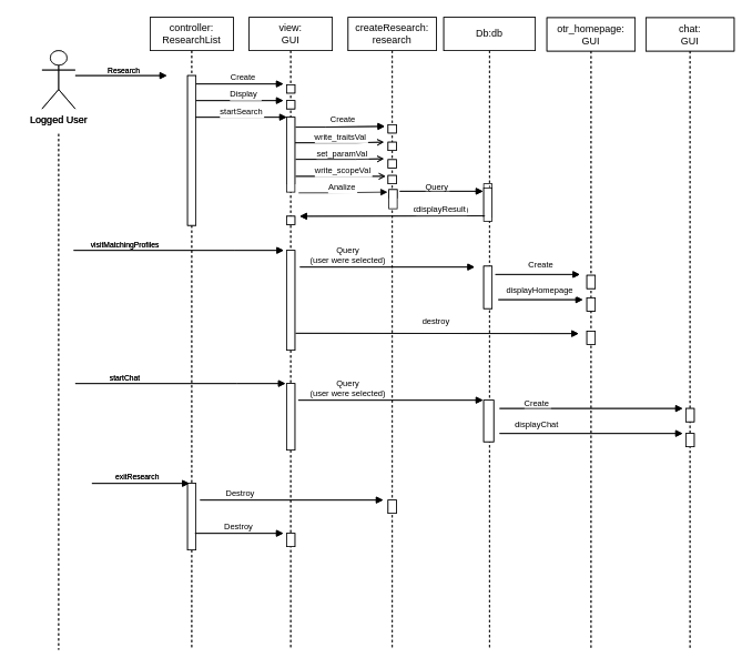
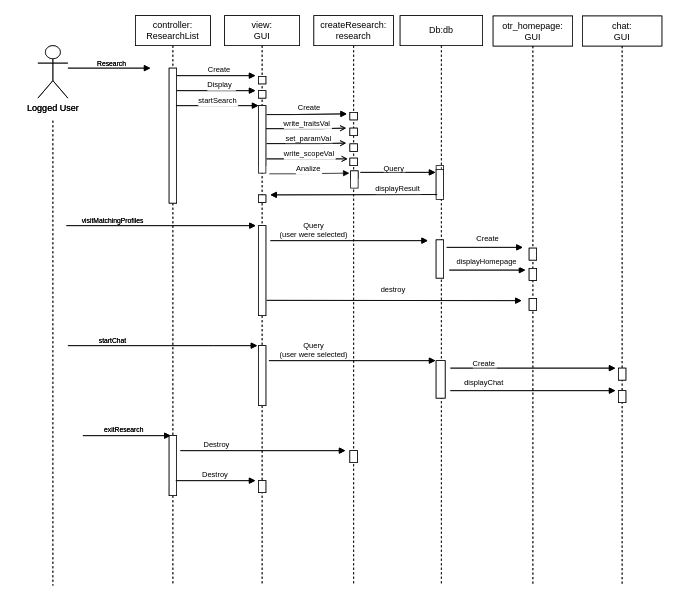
- <mxCell id="62" value="displayResult()" style="text;align=center;fontStyle=0;verticalAlign=middle;spacingLeft=3;spacingRight=3;strokeColor=none;rotatable=0;points=[[0,0.5],[1,0.5]];portConstraint=eastwest;labelBackgroundColor=default;fontSize=10;fontColor=default;fillColor=none;" parent="1" vertex="1"><mxGeometry x="490" y="237" width="80" height="26" as="geometry" /></mxCell>
+ <mxCell id="62" value="startSearch()" style="text;align=center;fontStyle=0;verticalAlign=middle;spacingLeft=3;spacingRight=3;strokeColor=none;rotatable=0;points=[[0,0.5],[1,0.5]];portConstraint=eastwest;labelBackgroundColor=default;fontSize=10;fontColor=default;fillColor=none;" parent="1" vertex="1"><mxGeometry x="490" y="237" width="80" height="26" as="geometry" /></mxCell>
